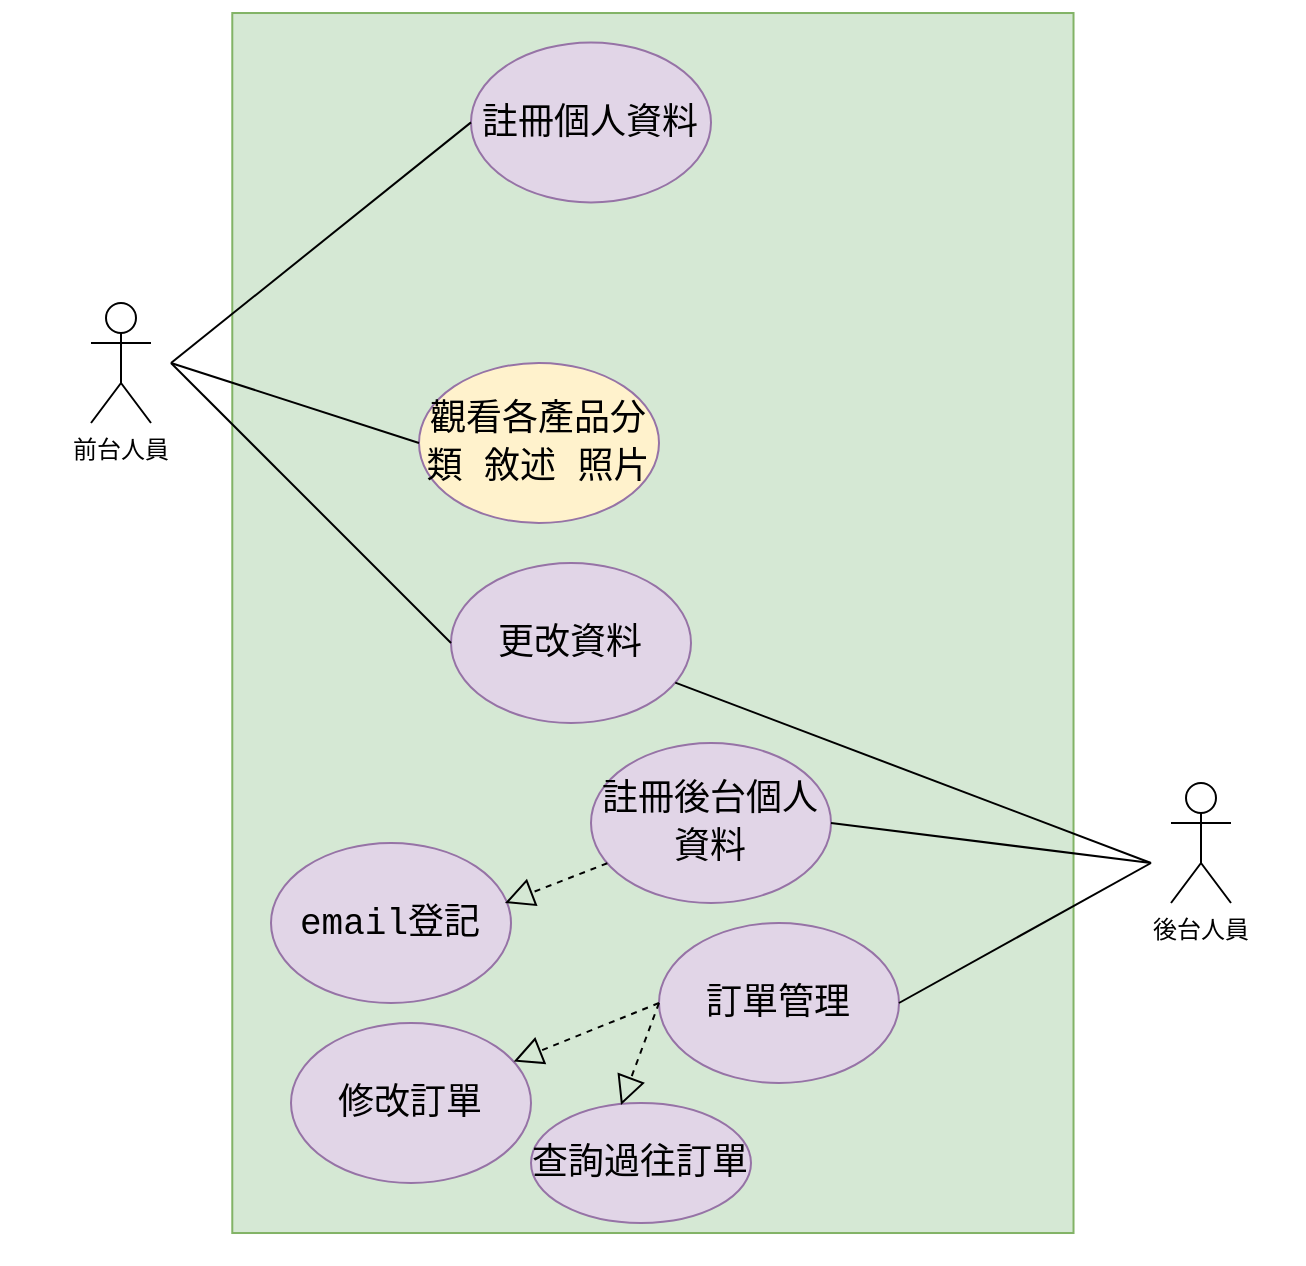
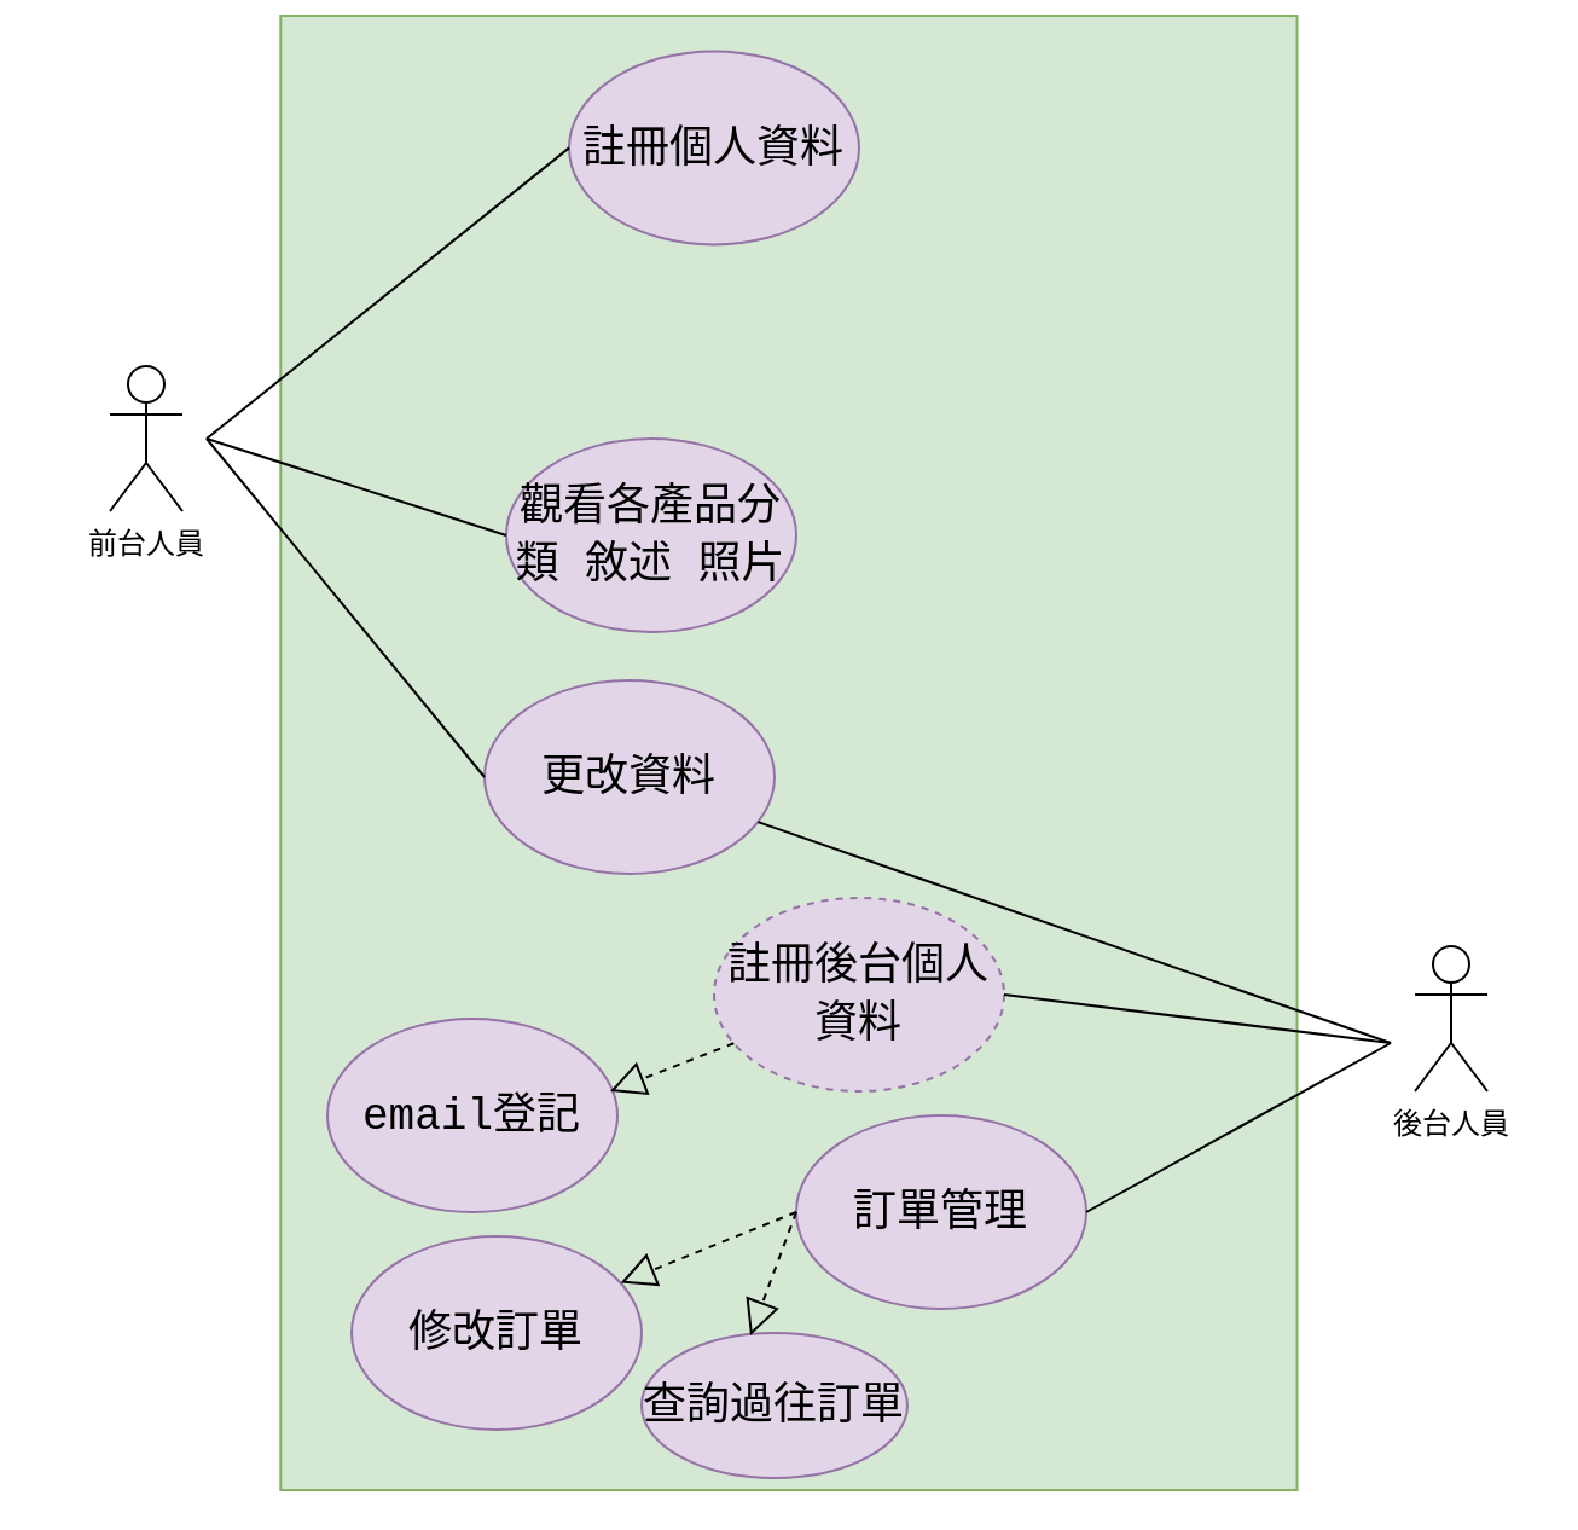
- <mxCell id="5" value="&lt;div style=&quot;font-family: &amp;#34;consolas&amp;#34; , &amp;#34;courier new&amp;#34; , monospace ; font-size: 18px ; line-height: 24px&quot;&gt;觀看各產品分類 敘述 照片&lt;/div&gt;" style="ellipse;whiteSpace=wrap;html=1;fillColor=#fff2cc;strokeColor=#9673a6;" vertex="1" parent="1"><mxGeometry x="209" y="181" width="120" height="80" as="geometry" /></mxCell>
+ <mxCell id="5" value="&lt;div style=&quot;font-family: &amp;#34;consolas&amp;#34; , &amp;#34;courier new&amp;#34; , monospace ; font-size: 18px ; line-height: 24px&quot;&gt;觀看各產品分類 敘述 照片&lt;/div&gt;" style="ellipse;whiteSpace=wrap;html=1;fillColor=#e1d5e7;strokeColor=#9673a6;" vertex="1" parent="1"><mxGeometry x="209" y="181" width="120" height="80" as="geometry" /></mxCell>
- <mxCell id="6" value="&lt;div style=&quot;font-family: &amp;#34;consolas&amp;#34; , &amp;#34;courier new&amp;#34; , monospace ; font-size: 18px ; line-height: 24px&quot;&gt;更改資料&lt;/div&gt;" style="ellipse;whiteSpace=wrap;html=1;labelBackgroundColor=none;strokeColor=#9673a6;fillColor=#e1d5e7;" vertex="1" parent="1"><mxGeometry x="225" y="281" width="120" height="80" as="geometry" /></mxCell>
+ <mxCell id="6" value="&lt;div style=&quot;font-family: &amp;#34;consolas&amp;#34; , &amp;#34;courier new&amp;#34; , monospace ; font-size: 18px ; line-height: 24px&quot;&gt;更改資料&lt;/div&gt;" style="ellipse;whiteSpace=wrap;html=1;labelBackgroundColor=none;strokeColor=#9673a6;fillColor=#e1d5e7;" vertex="1" parent="1"><mxGeometry x="200" y="281" width="120" height="80" as="geometry" /></mxCell>
- <mxCell id="11" value="&lt;div style=&quot;font-family: &amp;#34;consolas&amp;#34; , &amp;#34;courier new&amp;#34; , monospace ; font-size: 18px ; line-height: 24px&quot;&gt;註冊後台個人資料&lt;/div&gt;" style="ellipse;whiteSpace=wrap;html=1;fillColor=#e1d5e7;strokeColor=#9673a6;" vertex="1" parent="1"><mxGeometry x="295" y="371" width="120" height="80" as="geometry" /></mxCell>
+ <mxCell id="11" value="&lt;div style=&quot;font-family: &amp;#34;consolas&amp;#34; , &amp;#34;courier new&amp;#34; , monospace ; font-size: 18px ; line-height: 24px&quot;&gt;註冊後台個人資料&lt;/div&gt;" style="ellipse;whiteSpace=wrap;html=1;fillColor=#e1d5e7;strokeColor=#9673a6;dashed=1;" vertex="1" parent="1"><mxGeometry x="295" y="371" width="120" height="80" as="geometry" /></mxCell>
